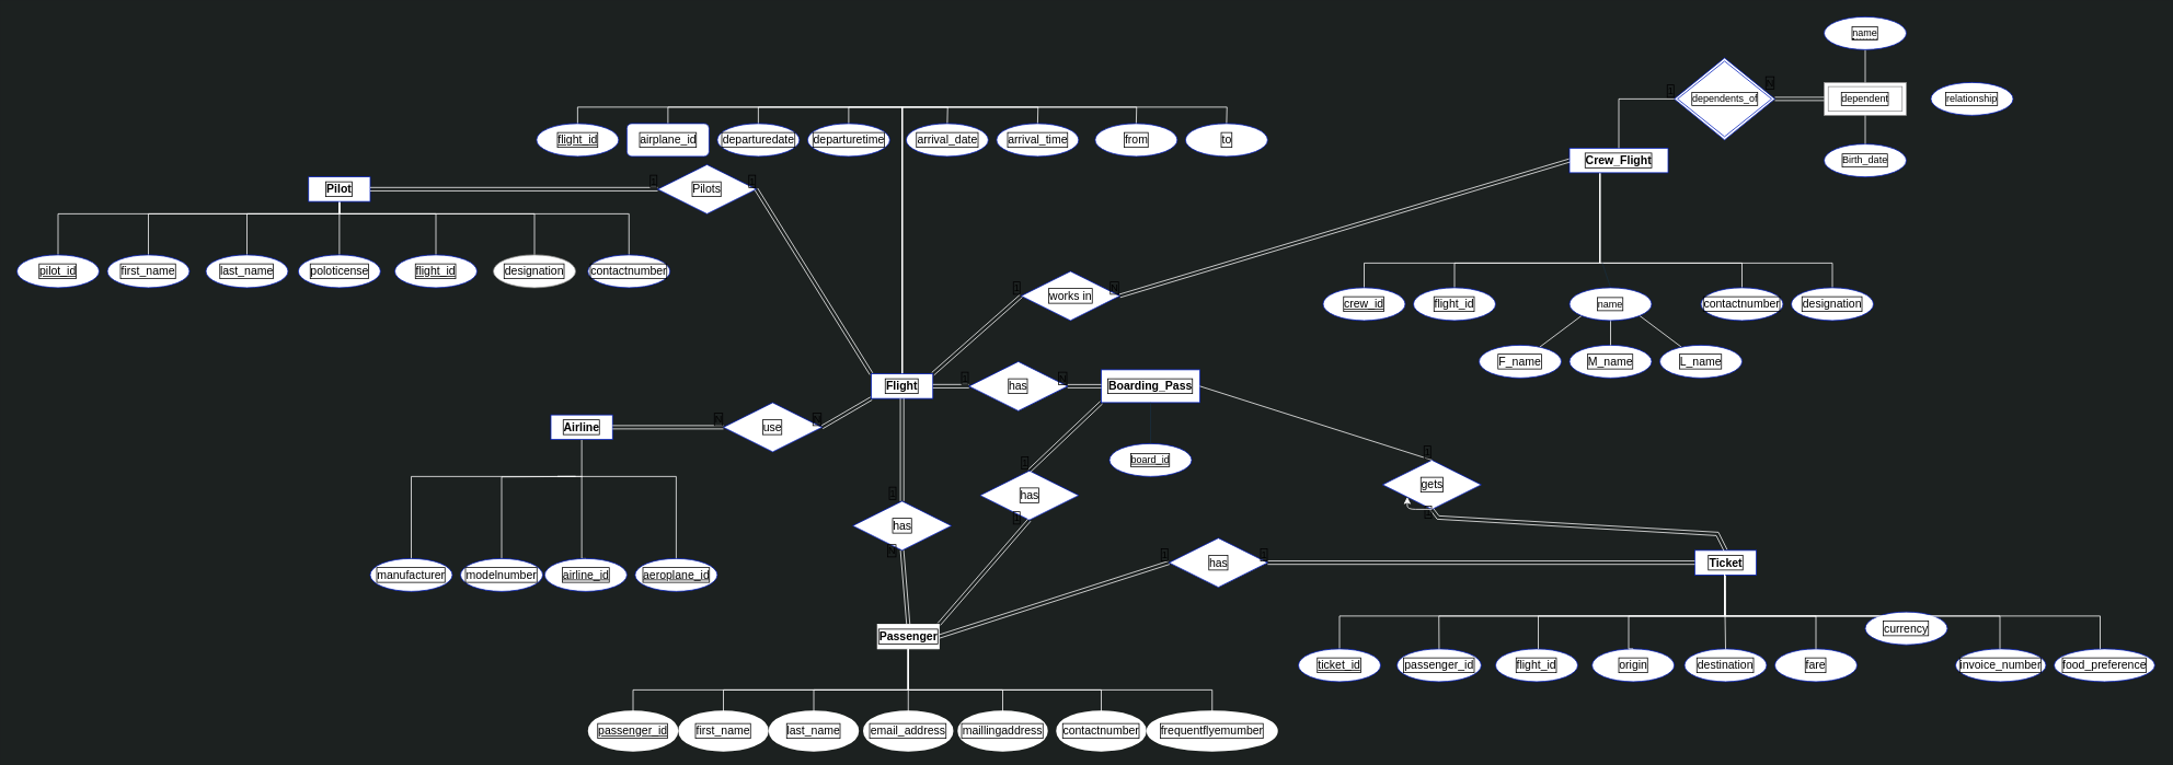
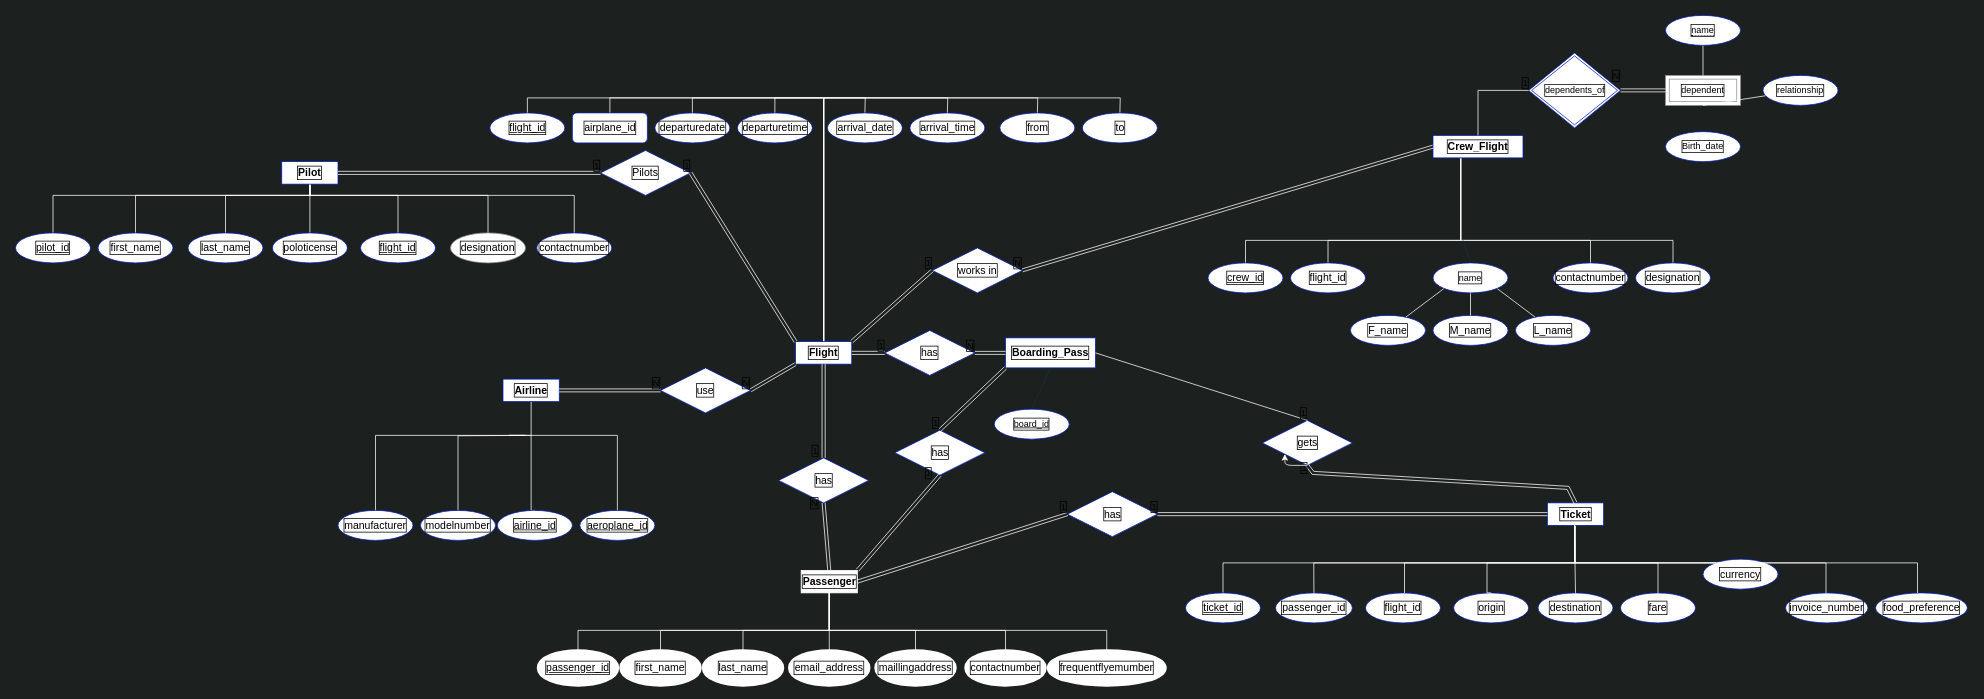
- <mxCell id="138" value="" style="endArrow=none;html=1;rounded=0;entryX=0.5;entryY=0;entryDx=0;entryDy=0;exitX=0.5;exitY=1;exitDx=0;exitDy=0;labelBackgroundColor=#EEEEEE;strokeColor=#FFFFFF;fontColor=default;labelBorderColor=default;" parent="1" source="135" target="136" edge="1"><mxGeometry relative="1" as="geometry"><mxPoint x="2330" y="130" as="sourcePoint" /><mxPoint x="2360" y="130" as="targetPoint" /></mxGeometry></mxCell>
+ <mxCell id="138" value="" style="endArrow=none;html=1;rounded=0;exitX=0.5;exitY=1;exitDx=0;exitDy=0;labelBackgroundColor=#EEEEEE;strokeColor=#FFFFFF;fontColor=default;labelBorderColor=default;" parent="1" source="135" target="137" edge="1"><mxGeometry relative="1" as="geometry"><mxPoint x="2330" y="130" as="sourcePoint" /><mxPoint x="2360" y="130" as="targetPoint" /></mxGeometry></mxCell>
- <mxCell id="144" value="board_id" style="ellipse;whiteSpace=wrap;html=1;align=center;fontStyle=4;fillColor=#FFFFFF;strokeColor=#001DBC;fontColor=#000000;labelBorderColor=default;" parent="1" vertex="1"><mxGeometry x="1350" y="540" width="100" height="40" as="geometry" /></mxCell>
+ <mxCell id="144" value="board_id" style="ellipse;whiteSpace=wrap;html=1;align=center;fontStyle=4;fillColor=#FFFFFF;strokeColor=#001DBC;fontColor=#000000;labelBorderColor=default;" parent="1" vertex="1"><mxGeometry x="1325" y="545" width="100" height="40" as="geometry" /></mxCell>
